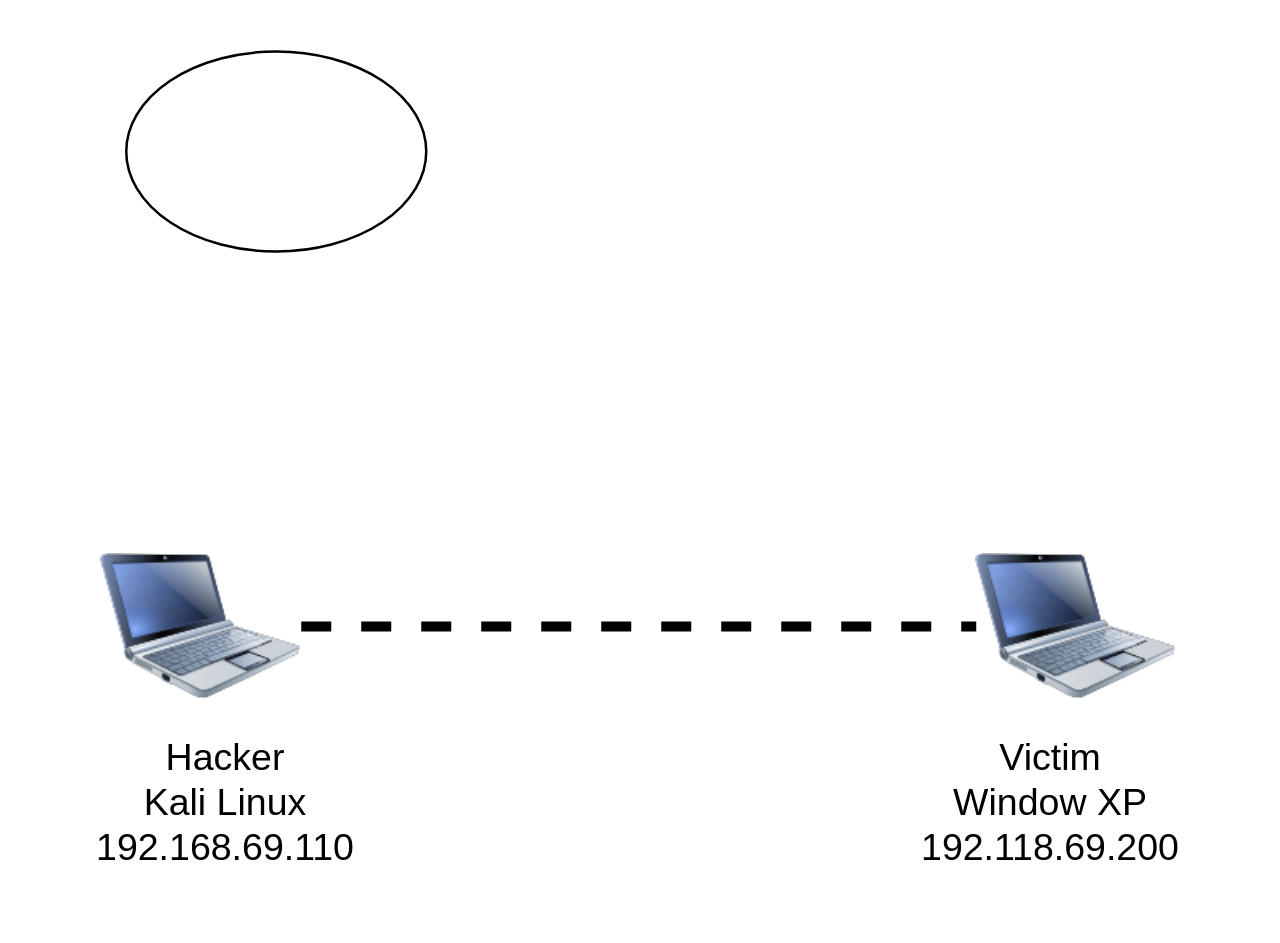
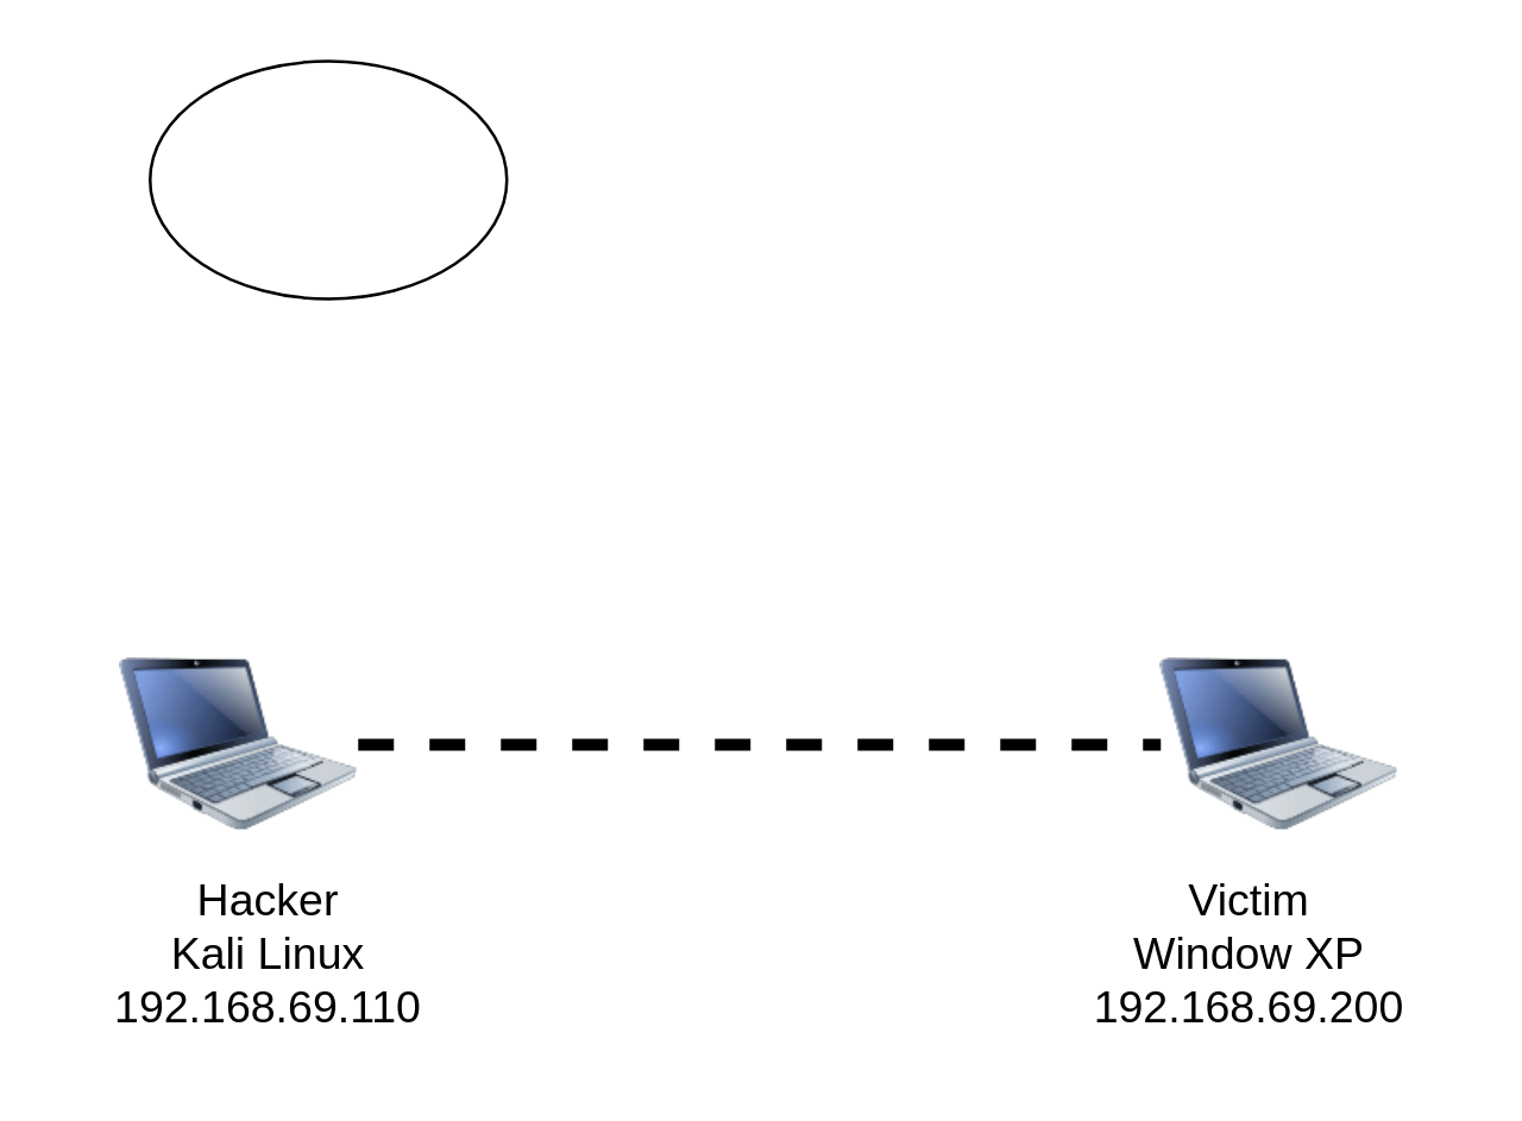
- <mxCell id="6" value="&lt;font style=&quot;font-size: 15px&quot;&gt;Victim&lt;br&gt;Window XP&lt;br&gt;192.118.69.200&lt;br&gt;&lt;/font&gt;" style="text;html=1;strokeColor=none;fillColor=none;align=center;verticalAlign=middle;whiteSpace=wrap;rounded=0;" parent="1" vertex="1"><mxGeometry x="350" y="285" width="140" height="70" as="geometry" /></mxCell>
+ <mxCell id="6" value="&lt;font style=&quot;font-size: 15px&quot;&gt;Victim&lt;br&gt;Window XP&lt;br&gt;192.168.69.200&lt;br&gt;&lt;/font&gt;" style="text;html=1;strokeColor=none;fillColor=none;align=center;verticalAlign=middle;whiteSpace=wrap;rounded=0;" parent="1" vertex="1"><mxGeometry x="350" y="285" width="140" height="70" as="geometry" /></mxCell>
